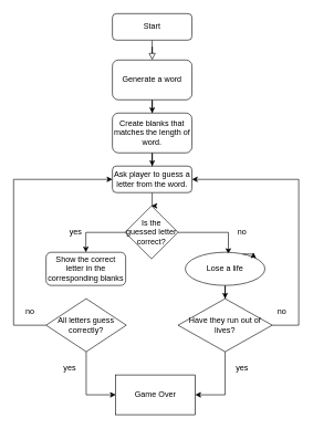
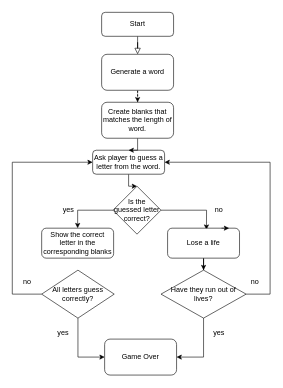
- <mxCell id="20" value="" style="edgeStyle=orthogonalEdgeStyle;rounded=0;orthogonalLoop=1;jettySize=auto;html=1;" edge="1" parent="1" source="21" target="23"><mxGeometry relative="1" as="geometry" /></mxCell>
+ <mxCell id="20" value="" style="edgeStyle=orthogonalEdgeStyle;rounded=0;orthogonalLoop=1;jettySize=auto;html=1;dashed=1;" edge="1" parent="1" source="21" target="23"><mxGeometry relative="1" as="geometry" /></mxCell>
- <mxCell id="5" value="Ask player to guess a letter from the word." style="rounded=1;whiteSpace=wrap;html=1;fontSize=12;glass=0;strokeWidth=1;shadow=0;" parent="1" vertex="1"><mxGeometry x="169" y="250" width="120" height="40" as="geometry" /></mxCell>
+ <mxCell id="5" value="Ask player to guess a letter from the word." style="rounded=1;whiteSpace=wrap;html=1;fontSize=12;glass=0;strokeWidth=1;shadow=0;" parent="1" vertex="1"><mxGeometry x="154" y="250" width="120" height="40" as="geometry" /></mxCell>
- <mxCell id="9" value="Lose a life" style="ellipse;whiteSpace=wrap;html=1;" vertex="1" parent="1"><mxGeometry x="279" y="380" width="120" height="50" as="geometry" /></mxCell>
+ <mxCell id="9" value="Lose a life" style="rounded=1;whiteSpace=wrap;html=1;" vertex="1" parent="1"><mxGeometry x="279" y="380" width="120" height="50" as="geometry" /></mxCell>
- <mxCell id="26" value="Game Over" style="whiteSpace=wrap;html=1;sketch=0;pointerEvents=1;resizable=0;rounded=0;" vertex="1" parent="1"><mxGeometry x="174" y="565" width="120" height="60" as="geometry" /></mxCell>
+ <mxCell id="26" value="Game Over" style="whiteSpace=wrap;html=1;sketch=0;pointerEvents=1;resizable=0;rounded=1;" vertex="1" parent="1"><mxGeometry x="174" y="565" width="120" height="60" as="geometry" /></mxCell>
